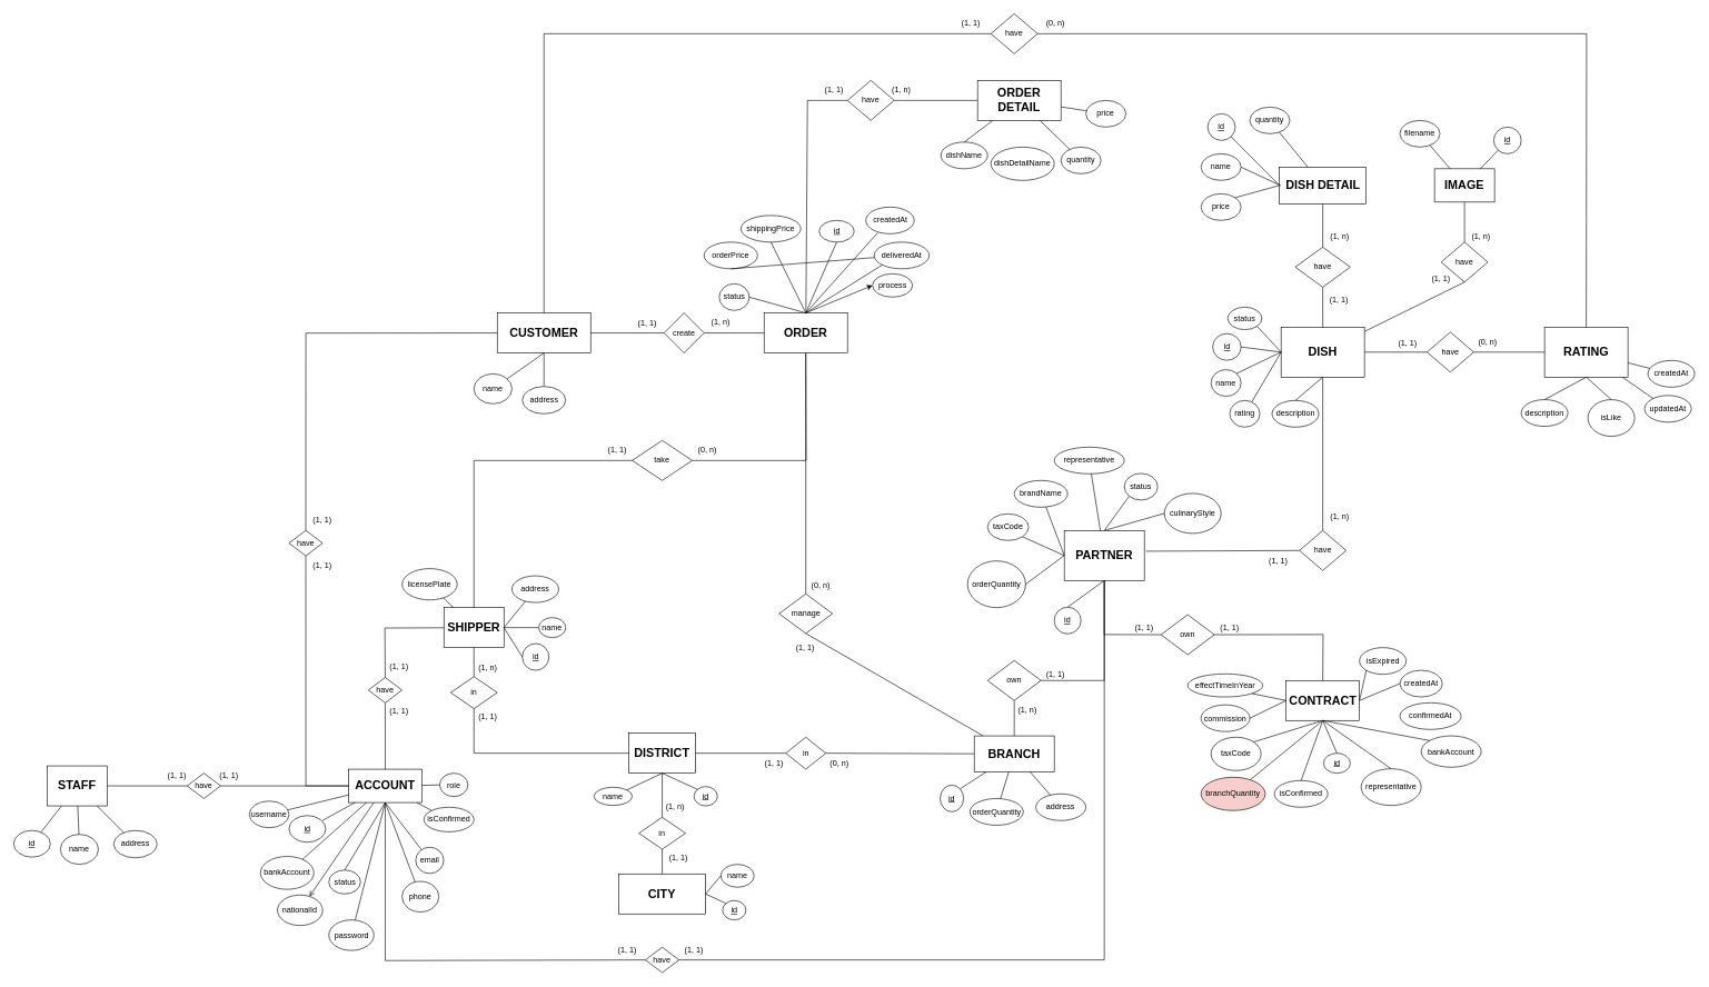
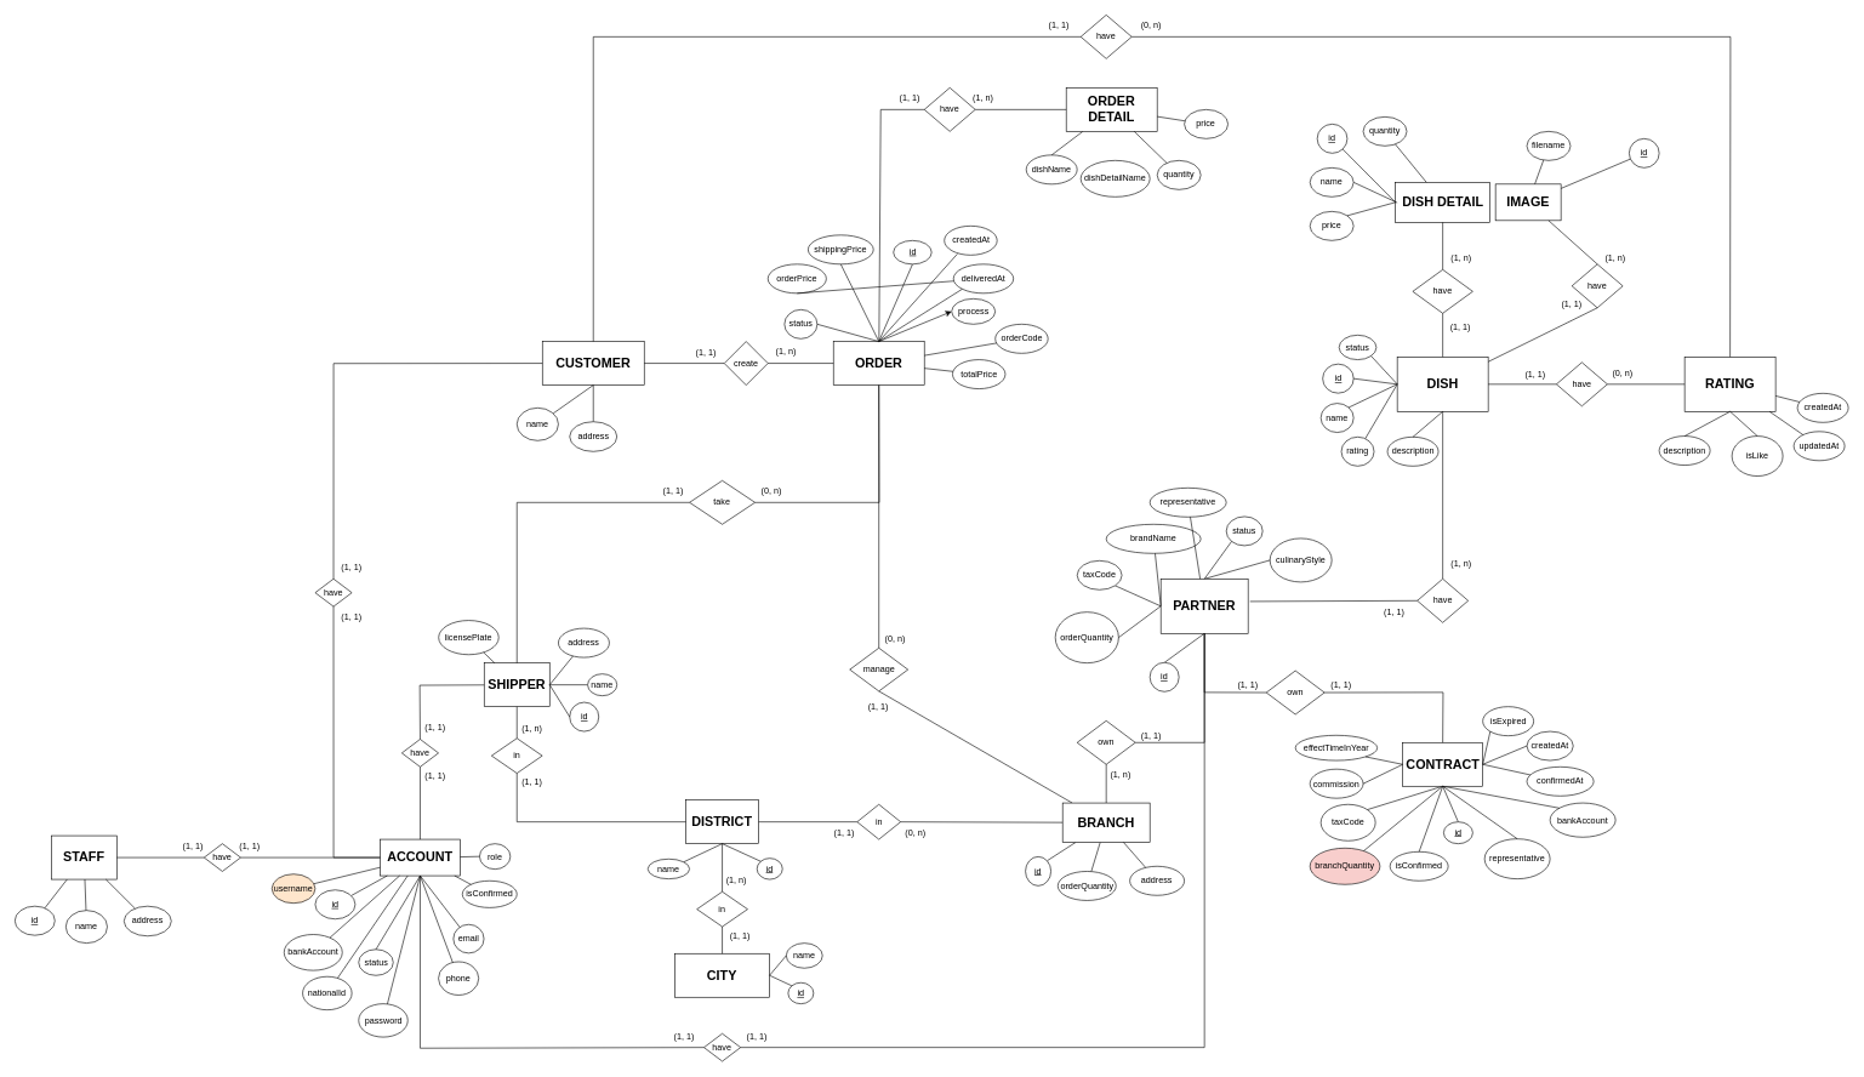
- <mxCell id="222" value="&lt;b&gt;IMAGE&lt;br&gt;&lt;/b&gt;" style="rounded=0;whiteSpace=wrap;html=1;fontSize=18;" parent="1" vertex="1"><mxGeometry x="2150" y="252.5" width="90" height="50" as="geometry" /></mxCell>
+ <mxCell id="222" value="&lt;b&gt;IMAGE&lt;br&gt;&lt;/b&gt;" style="rounded=0;whiteSpace=wrap;html=1;fontSize=18;" parent="1" vertex="1"><mxGeometry x="2055" y="252.5" width="90" height="50" as="geometry" /></mxCell>
+ <mxCell id="246" value="orderCode" style="ellipse;whiteSpace=wrap;html=1;align=center;" vertex="1" parent="1"><mxGeometry x="1367.5" y="445" width="72.5" height="40" as="geometry" /></mxCell>
+ <mxCell id="249" value="" style="endArrow=none;html=1;rounded=0;" edge="1" parent="1" source="246" target="54"><mxGeometry relative="1" as="geometry"><mxPoint x="1318" y="499" as="sourcePoint" /><mxPoint x="1280" y="502" as="targetPoint" /></mxGeometry></mxCell>
+ <mxCell id="248" value="" style="endArrow=none;html=1;rounded=0;" edge="1" parent="1" source="247" target="54"><mxGeometry relative="1" as="geometry"><mxPoint x="1332" y="407" as="sourcePoint" /><mxPoint x="1218" y="479" as="targetPoint" /></mxGeometry></mxCell>
+ <mxCell id="247" value="totalPrice" style="ellipse;whiteSpace=wrap;html=1;align=center;" vertex="1" parent="1"><mxGeometry x="1308.75" y="493.75" width="72.5" height="40" as="geometry" /></mxCell>
- <mxCell id="50" value="brandName" style="ellipse;whiteSpace=wrap;html=1;align=center;" parent="1" vertex="1"><mxGeometry x="1520" y="720" width="80" height="40" as="geometry" /></mxCell>
+ <mxCell id="50" value="brandName" style="ellipse;whiteSpace=wrap;html=1;align=center;" parent="1" vertex="1"><mxGeometry x="1520" y="720" width="130" height="40" as="geometry" /></mxCell>
+ <mxCell id="38" value="" style="endArrow=none;html=1;rounded=0;exitX=1;exitY=0.5;exitDx=0;exitDy=0;" parent="1" source="29" target="217" edge="1"><mxGeometry relative="1" as="geometry"><mxPoint x="1853.75" y="1030" as="sourcePoint" /><mxPoint x="2094.842" y="1059.163" as="targetPoint" /></mxGeometry></mxCell>
- <mxCell id="19" value="username" style="ellipse;whiteSpace=wrap;html=1;fontSize=12;" parent="1" vertex="1"><mxGeometry x="373.25" y="1200.75" width="59.5" height="40" as="geometry" /></mxCell>
+ <mxCell id="19" value="username" style="ellipse;whiteSpace=wrap;html=1;fontSize=12;fillColor=#ffe6cc;" parent="1" vertex="1"><mxGeometry x="373.25" y="1200.75" width="59.5" height="40" as="geometry" /></mxCell>
- <mxCell id="195" value="" style="endArrow=open;html=1;rounded=0;fontSize=12;" parent="1" source="2" target="194" edge="1"><mxGeometry width="50" height="50" relative="1" as="geometry"><mxPoint x="559" y="1213" as="sourcePoint" /><mxPoint x="463" y="1298" as="targetPoint" /></mxGeometry></mxCell>
+ <mxCell id="195" value="" style="endArrow=none;html=1;rounded=0;fontSize=12;" parent="1" source="2" target="194" edge="1"><mxGeometry width="50" height="50" relative="1" as="geometry"><mxPoint x="559" y="1213" as="sourcePoint" /><mxPoint x="463" y="1298" as="targetPoint" /></mxGeometry></mxCell>
